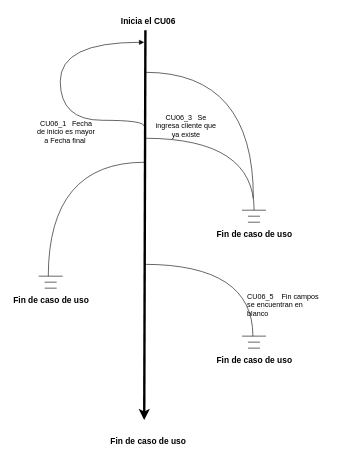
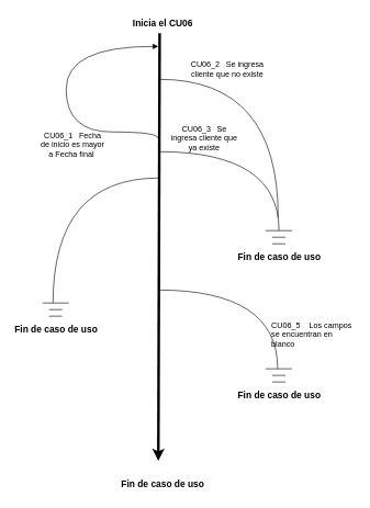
+ <mxCell id="11" value="CU06_2&lt;span style=&quot;white-space:pre&quot;&gt;&#09;&lt;/span&gt;Se ingresa cliente que no existe&lt;div&gt;&lt;/div&gt;" style="text;html=1;align=center;verticalAlign=middle;whiteSpace=wrap;rounded=0;" vertex="1" parent="1"><mxGeometry x="280" y="90" width="130" height="30" as="geometry" /></mxCell>
- <mxCell id="20" value="CU06_5    Fin campos se encuentran en blanco" style="text;whiteSpace=wrap;" vertex="1" parent="1"><mxGeometry x="410" y="480.2" width="130" height="40" as="geometry" /></mxCell>
+ <mxCell id="20" value="CU06_5    Los campos se encuentran en blanco" style="text;whiteSpace=wrap;" vertex="1" parent="1"><mxGeometry x="410" y="480.2" width="130" height="40" as="geometry" /></mxCell>
